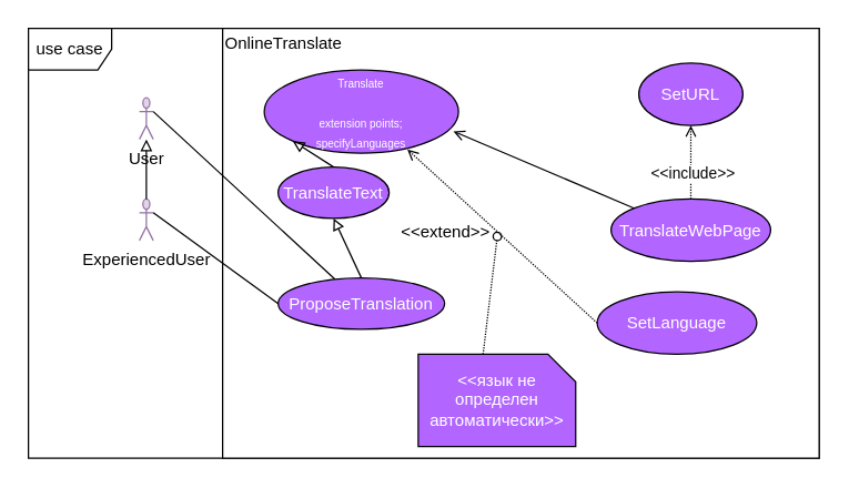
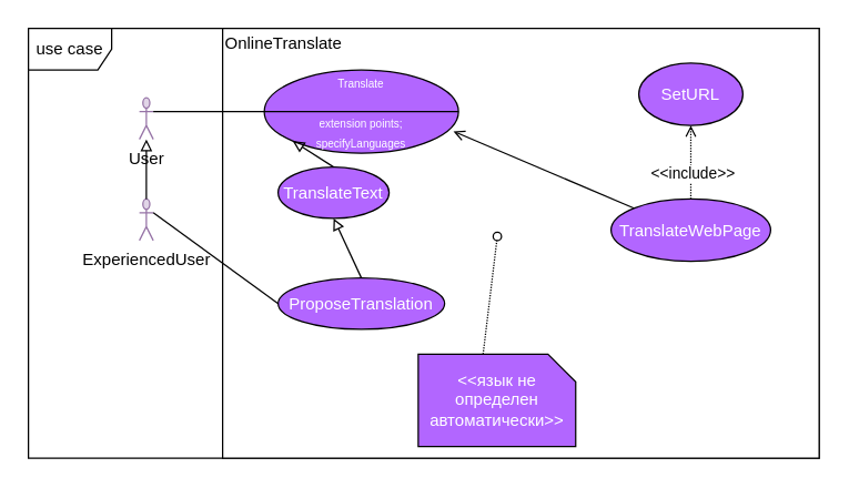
- <mxCell id="7" value="" style="endArrow=none;html=1;exitX=1;exitY=0.333;exitDx=0;exitDy=0;exitPerimeter=0;" edge="1" parent="1" source="3" target="10"><mxGeometry width="50" height="50" relative="1" as="geometry"><mxPoint x="110" y="80" as="sourcePoint" /><mxPoint x="330" y="80" as="targetPoint" /></mxGeometry></mxCell>
+ <mxCell id="7" value="" style="endArrow=none;html=1;exitX=1;exitY=0.333;exitDx=0;exitDy=0;exitPerimeter=0;entryX=1;entryY=0.5;entryDx=0;entryDy=0;" edge="1" parent="1" source="3" target="6"><mxGeometry width="50" height="50" relative="1" as="geometry"><mxPoint x="110" y="80" as="sourcePoint" /><mxPoint x="330" y="80" as="targetPoint" /></mxGeometry></mxCell>
- <mxCell id="23" value="&lt;font color=&quot;#000000&quot;&gt;&amp;lt;&amp;lt;extend&amp;gt;&amp;gt;&lt;/font&gt;" style="text;html=1;strokeColor=none;fillColor=none;align=center;verticalAlign=middle;whiteSpace=wrap;rounded=0;fontColor=#FFFFFF;" vertex="1" parent="1"><mxGeometry x="301" y="157" width="40" height="20" as="geometry" /></mxCell>
- <mxCell id="20" value="" style="endArrow=open;html=1;fontColor=#FFFFFF;exitX=0;exitY=0.5;exitDx=0;exitDy=0;entryX=0.737;entryY=0.955;entryDx=0;entryDy=0;dashed=1;dashPattern=1 1;endFill=0;entryPerimeter=0;" edge="1" parent="1" source="19" target="6"><mxGeometry width="50" height="50" relative="1" as="geometry"><mxPoint x="390" y="201.5" as="sourcePoint" /><mxPoint x="390" y="148.5" as="targetPoint" /></mxGeometry></mxCell>
- <mxCell id="19" value="SetLanguage" style="ellipse;whiteSpace=wrap;html=1;fillColor=#B266FF;fontColor=#FFFFFF;" vertex="1" parent="1"><mxGeometry x="430" y="210" width="115" height="45" as="geometry" /></mxCell>
